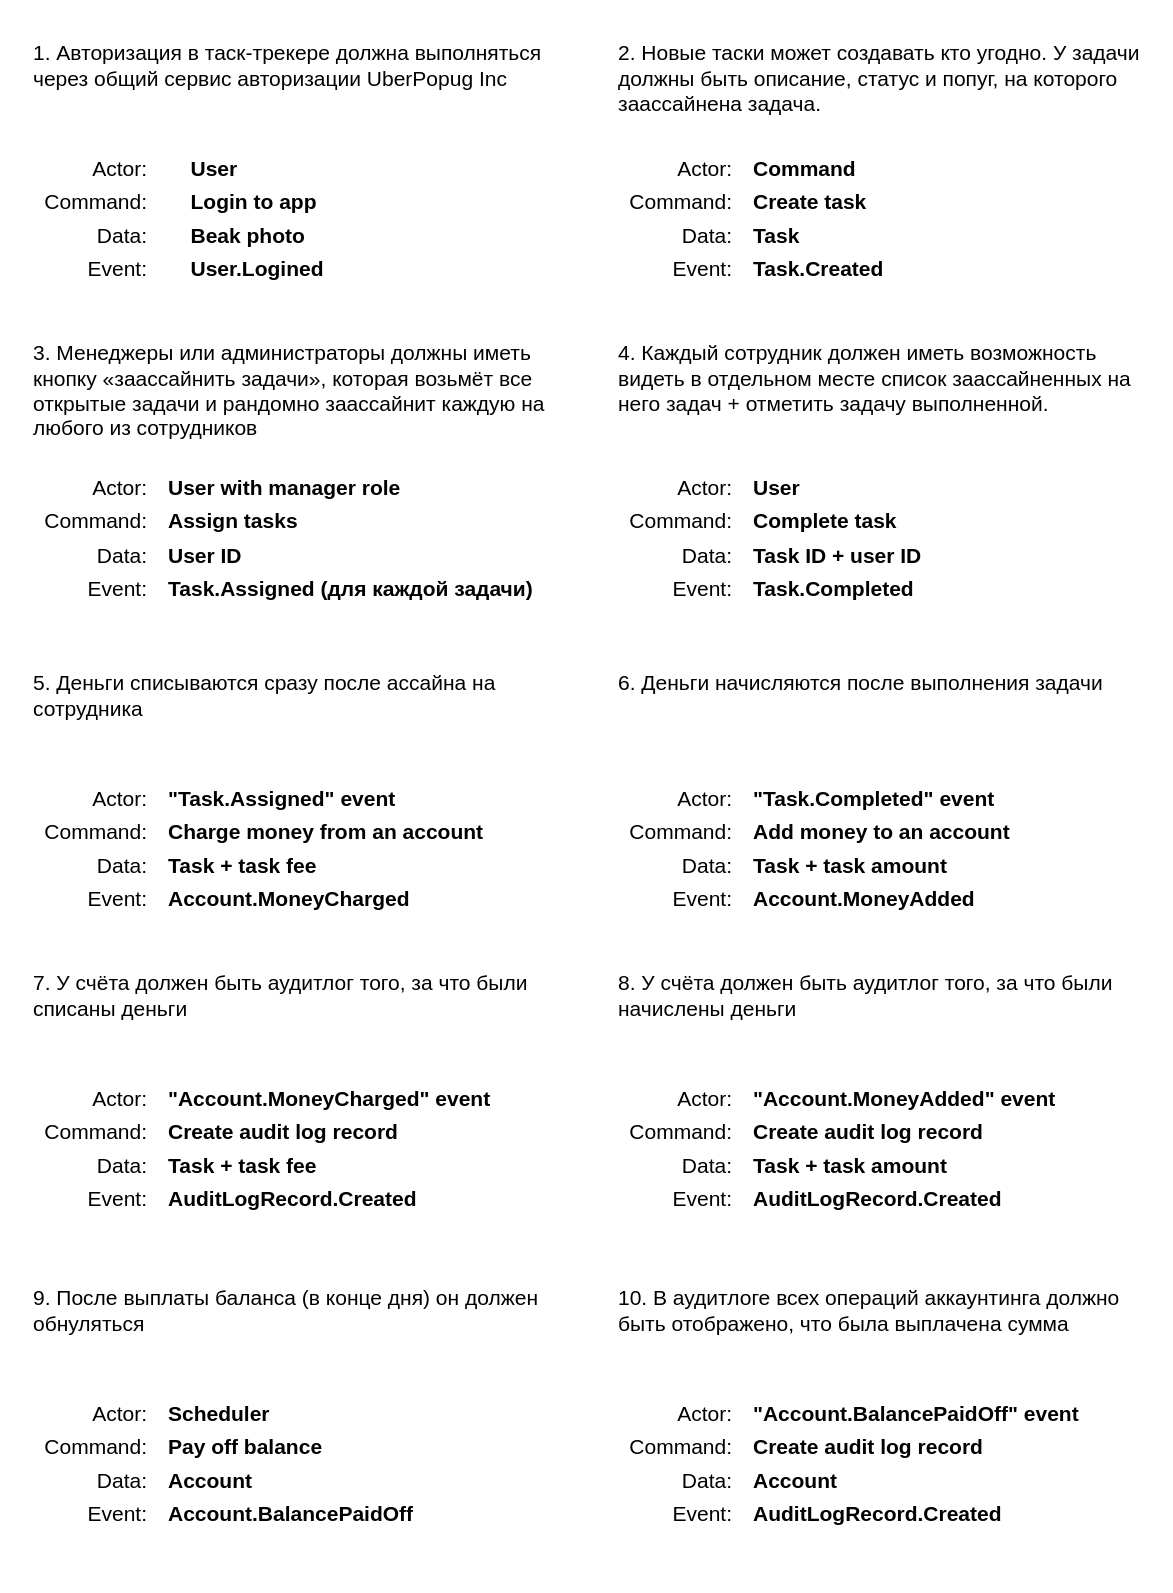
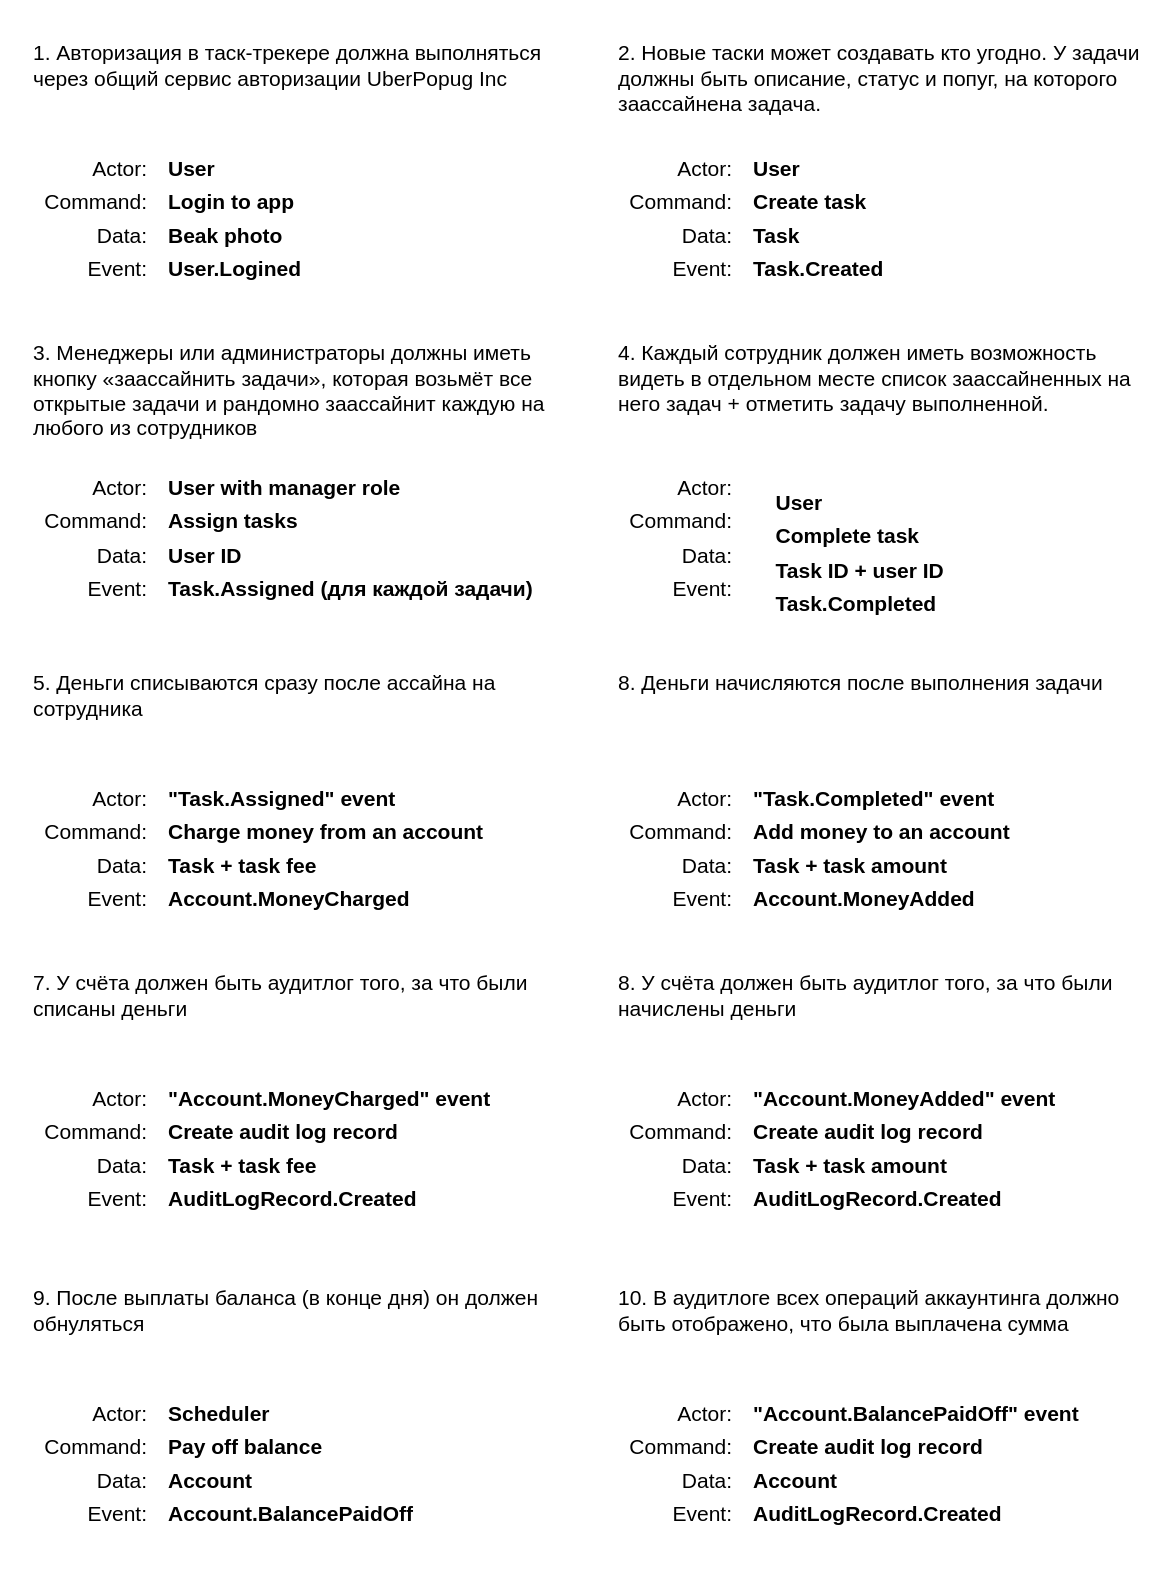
- <mxCell id="7" value="&lt;p style=&quot;line-height: 1.6&quot;&gt;Command&lt;br style=&quot;font-size: 14px&quot;&gt;Create task&amp;nbsp;&lt;br style=&quot;font-size: 14px&quot;&gt;Task&lt;br style=&quot;font-size: 14px&quot;&gt;Task.Created&lt;/p&gt;" style="text;html=1;strokeColor=none;fillColor=none;align=left;verticalAlign=top;whiteSpace=wrap;rounded=0;spacing=2;spacingBottom=0;labelPosition=center;verticalLabelPosition=middle;fontSize=14;spacingTop=0;fontStyle=1" vertex="1" parent="1"><mxGeometry x="500" y="80" width="250" height="130" as="geometry" /></mxCell>
+ <mxCell id="7" value="&lt;p style=&quot;line-height: 1.6&quot;&gt;User&lt;br style=&quot;font-size: 14px&quot;&gt;Create task&amp;nbsp;&lt;br style=&quot;font-size: 14px&quot;&gt;Task&lt;br style=&quot;font-size: 14px&quot;&gt;Task.Created&lt;/p&gt;" style="text;html=1;strokeColor=none;fillColor=none;align=left;verticalAlign=top;whiteSpace=wrap;rounded=0;spacing=2;spacingBottom=0;labelPosition=center;verticalLabelPosition=middle;fontSize=14;spacingTop=0;fontStyle=1" vertex="1" parent="1"><mxGeometry x="500" y="80" width="250" height="130" as="geometry" /></mxCell>
- <mxCell id="4" value="&lt;p style=&quot;line-height: 1.6&quot;&gt;User&lt;br style=&quot;font-size: 14px&quot;&gt;Login to app&amp;nbsp;&lt;br style=&quot;font-size: 14px&quot;&gt;Beak photo&lt;br style=&quot;font-size: 14px&quot;&gt;User.Logined&lt;/p&gt;" style="text;html=1;strokeColor=none;fillColor=none;align=left;verticalAlign=top;whiteSpace=wrap;rounded=0;spacing=2;spacingBottom=0;labelPosition=center;verticalLabelPosition=middle;fontSize=14;spacingTop=0;fontStyle=1" parent="1" vertex="1"><mxGeometry x="125" y="80" width="250" height="130" as="geometry" /></mxCell>
+ <mxCell id="4" value="&lt;p style=&quot;line-height: 1.6&quot;&gt;User&lt;br style=&quot;font-size: 14px&quot;&gt;Login to app&amp;nbsp;&lt;br style=&quot;font-size: 14px&quot;&gt;Beak photo&lt;br style=&quot;font-size: 14px&quot;&gt;User.Logined&lt;/p&gt;" style="text;html=1;strokeColor=none;fillColor=none;align=left;verticalAlign=top;whiteSpace=wrap;rounded=0;spacing=2;spacingBottom=0;labelPosition=center;verticalLabelPosition=middle;fontSize=14;spacingTop=0;fontStyle=1" parent="1" vertex="1"><mxGeometry x="110" y="80" width="250" height="130" as="geometry" /></mxCell>
- <mxCell id="13" value="&lt;p style=&quot;line-height: 1.6&quot;&gt;User&lt;br style=&quot;font-size: 14px&quot;&gt;Complete task&amp;nbsp;&lt;br style=&quot;font-size: 14px&quot;&gt;Task ID + user ID&lt;br style=&quot;font-size: 14px&quot;&gt;Task.Completed&lt;/p&gt;" style="text;html=1;strokeColor=none;fillColor=none;align=left;verticalAlign=top;whiteSpace=wrap;rounded=0;spacing=2;spacingBottom=0;labelPosition=center;verticalLabelPosition=middle;fontSize=14;spacingTop=0;fontStyle=1" vertex="1" parent="1"><mxGeometry x="500" y="293" width="250" height="130" as="geometry" /></mxCell>
+ <mxCell id="13" value="&lt;p style=&quot;line-height: 1.6&quot;&gt;User&lt;br style=&quot;font-size: 14px&quot;&gt;Complete task&amp;nbsp;&lt;br style=&quot;font-size: 14px&quot;&gt;Task ID + user ID&lt;br style=&quot;font-size: 14px&quot;&gt;Task.Completed&lt;/p&gt;" style="text;html=1;strokeColor=none;fillColor=none;align=left;verticalAlign=top;whiteSpace=wrap;rounded=0;spacing=2;spacingBottom=0;labelPosition=center;verticalLabelPosition=middle;fontSize=14;spacingTop=0;fontStyle=1" vertex="1" parent="1"><mxGeometry x="515" y="303" width="250" height="130" as="geometry" /></mxCell>
- <mxCell id="17" value="6. Деньги&amp;nbsp;начисляются после выполнения задачи" style="text;html=1;strokeColor=none;fillColor=none;align=left;verticalAlign=top;whiteSpace=wrap;rounded=0;spacing=2;spacingBottom=0;labelPosition=center;verticalLabelPosition=middle;fontSize=14;spacingTop=0;" vertex="1" parent="1"><mxGeometry x="410" y="440" width="350" height="30" as="geometry" /></mxCell>
+ <mxCell id="17" value="8. Деньги&amp;nbsp;начисляются после выполнения задачи" style="text;html=1;strokeColor=none;fillColor=none;align=left;verticalAlign=top;whiteSpace=wrap;rounded=0;spacing=2;spacingBottom=0;labelPosition=center;verticalLabelPosition=middle;fontSize=14;spacingTop=0;" vertex="1" parent="1"><mxGeometry x="410" y="440" width="350" height="30" as="geometry" /></mxCell>
